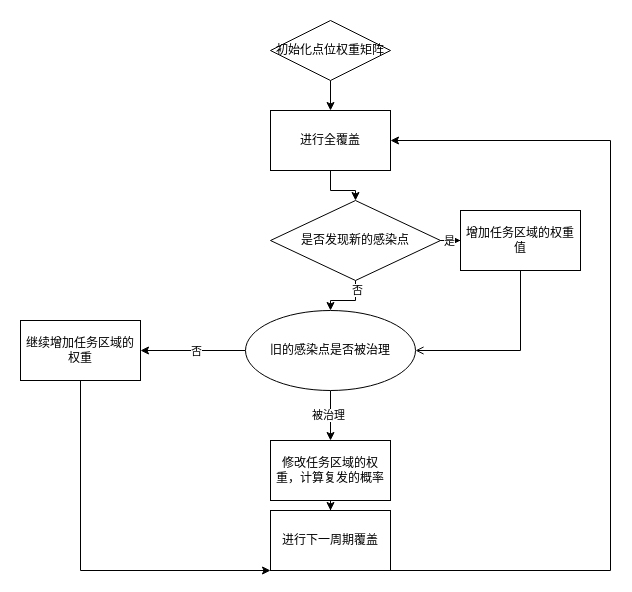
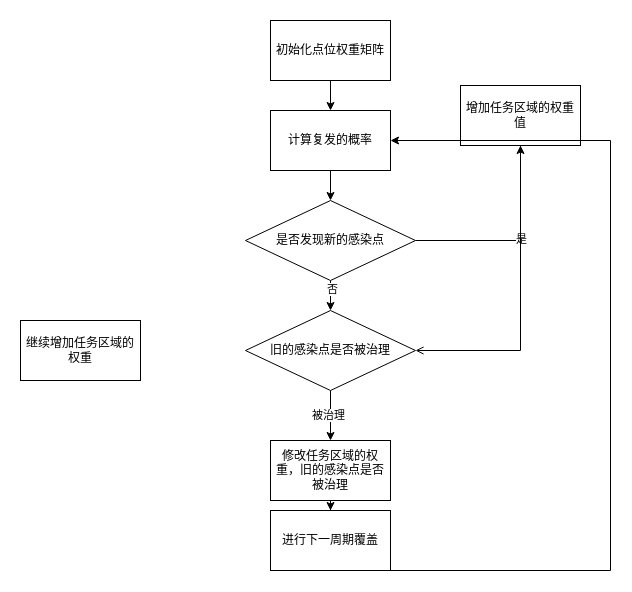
- <mxCell id="3" value="初始化点位权重矩阵" style="rhombus;whiteSpace=wrap;html=1;" parent="1" vertex="1"><mxGeometry x="270" y="20" width="120" height="60" as="geometry" /></mxCell>
+ <mxCell id="3" value="初始化点位权重矩阵" style="rounded=0;whiteSpace=wrap;html=1;" parent="1" vertex="1"><mxGeometry x="270" y="20" width="120" height="60" as="geometry" /></mxCell>
- <mxCell id="5" value="进行全覆盖" style="whiteSpace=wrap;html=1;rounded=0;" parent="1" vertex="1"><mxGeometry x="270" y="110" width="120" height="60" as="geometry" /></mxCell>
+ <mxCell id="5" value="计算复发的概率" style="whiteSpace=wrap;html=1;rounded=0;" parent="1" vertex="1"><mxGeometry x="270" y="110" width="120" height="60" as="geometry" /></mxCell>
- <mxCell id="10" value="是否发现新的感染点" style="rhombus;whiteSpace=wrap;html=1;rounded=0;" parent="1" vertex="1"><mxGeometry x="270" y="200" width="170" height="80" as="geometry" /></mxCell>
+ <mxCell id="10" value="是否发现新的感染点" style="rhombus;whiteSpace=wrap;html=1;rounded=0;" parent="1" vertex="1"><mxGeometry x="245" y="200" width="170" height="80" as="geometry" /></mxCell>
- <mxCell id="17" value="增加任务区域的权重值" style="whiteSpace=wrap;html=1;rounded=0;" parent="1" vertex="1"><mxGeometry x="460" y="210" width="120" height="60" as="geometry" /></mxCell>
+ <mxCell id="17" value="增加任务区域的权重值" style="whiteSpace=wrap;html=1;rounded=0;" parent="1" vertex="1"><mxGeometry x="460" y="85" width="120" height="60" as="geometry" /></mxCell>
- <mxCell id="11" value="" style="edgeStyle=orthogonalEdgeStyle;rounded=0;orthogonalLoop=1;jettySize=auto;html=1;" parent="1" source="15" target="19" edge="1"><mxGeometry relative="1" as="geometry" /></mxCell>
- <mxCell id="12" value="否" style="edgeLabel;html=1;align=center;verticalAlign=middle;resizable=0;points=[];" parent="11" vertex="1" connectable="0"><mxGeometry x="-0.048" relative="1" as="geometry"><mxPoint as="offset" /></mxGeometry></mxCell>
- <mxCell id="15" value="旧的感染点是否被治理" style="ellipse;whiteSpace=wrap;html=1;" parent="1" vertex="1"><mxGeometry x="245" y="310" width="170" height="80" as="geometry" /></mxCell>
+ <mxCell id="15" value="旧的感染点是否被治理" style="rhombus;whiteSpace=wrap;html=1;rounded=0;" parent="1" vertex="1"><mxGeometry x="245" y="310" width="170" height="80" as="geometry" /></mxCell>
- <mxCell id="21" value="修改任务区域的权重，计算复发的概率" style="whiteSpace=wrap;html=1;rounded=0;" parent="1" vertex="1"><mxGeometry x="270" y="440" width="120" height="60" as="geometry" /></mxCell>
+ <mxCell id="21" value="修改任务区域的权重，旧的感染点是否被治理" style="whiteSpace=wrap;html=1;rounded=0;" parent="1" vertex="1"><mxGeometry x="270" y="440" width="120" height="60" as="geometry" /></mxCell>
- <mxCell id="18" style="edgeStyle=orthogonalEdgeStyle;rounded=0;orthogonalLoop=1;jettySize=auto;html=1;" parent="1" source="19" target="23" edge="1"><mxGeometry relative="1" as="geometry"><mxPoint x="245" y="570" as="targetPoint" /><Array as="points"><mxPoint x="80" y="570" /></Array></mxGeometry></mxCell>
